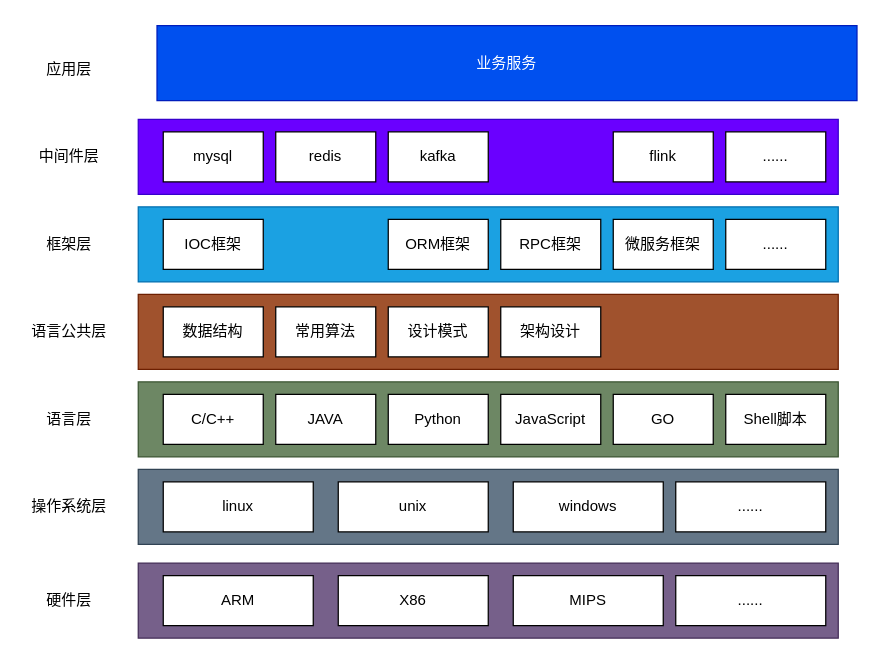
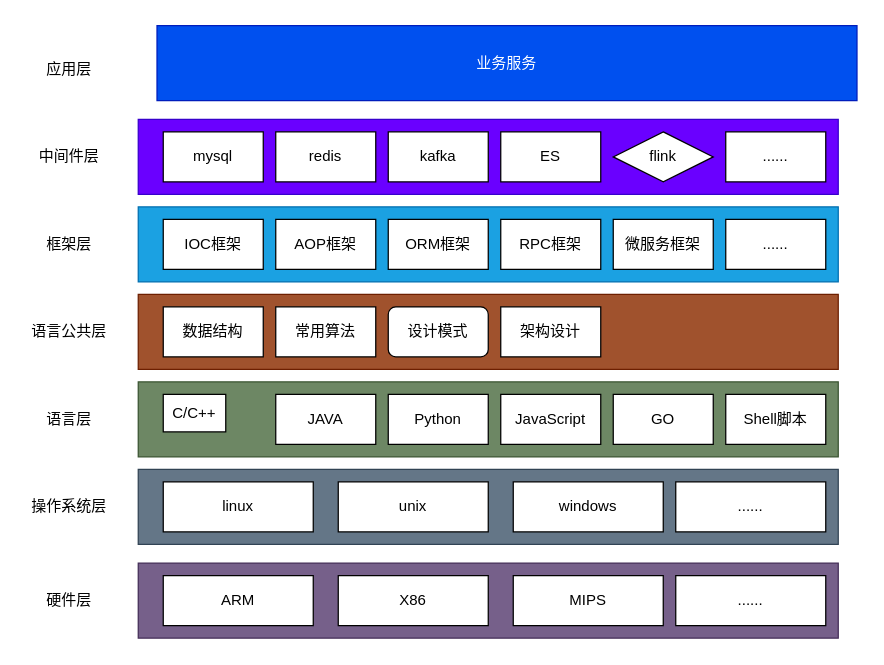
+ <mxCell id="42" value="ES" style="rounded=0;whiteSpace=wrap;html=1;" vertex="1" parent="1"><mxGeometry x="400" y="105" width="80" height="40" as="geometry" /></mxCell>
- <mxCell id="43" value="flink" style="rounded=0;whiteSpace=wrap;html=1;" vertex="1" parent="1"><mxGeometry x="490" y="105" width="80" height="40" as="geometry" /></mxCell>
+ <mxCell id="43" value="flink" style="rhombus;whiteSpace=wrap;html=1;" vertex="1" parent="1"><mxGeometry x="490" y="105" width="80" height="40" as="geometry" /></mxCell>
+ <mxCell id="35" value="AOP框架" style="rounded=0;whiteSpace=wrap;html=1;" vertex="1" parent="1"><mxGeometry x="220" y="175" width="80" height="40" as="geometry" /></mxCell>
- <mxCell id="26" value="设计模式" style="rounded=0;whiteSpace=wrap;html=1;" parent="1" vertex="1"><mxGeometry x="310" y="245" width="80" height="40" as="geometry" /></mxCell>
+ <mxCell id="26" value="设计模式" style="whiteSpace=wrap;html=1;rounded=1;" parent="1" vertex="1"><mxGeometry x="310" y="245" width="80" height="40" as="geometry" /></mxCell>
- <mxCell id="15" value="C/C++" style="rounded=0;whiteSpace=wrap;html=1;" parent="1" vertex="1"><mxGeometry x="130" y="315" width="80" height="40" as="geometry" /></mxCell>
+ <mxCell id="15" value="C/C++" style="rounded=0;whiteSpace=wrap;html=1;" parent="1" vertex="1"><mxGeometry x="130" y="315" width="50" height="30" as="geometry" /></mxCell>
